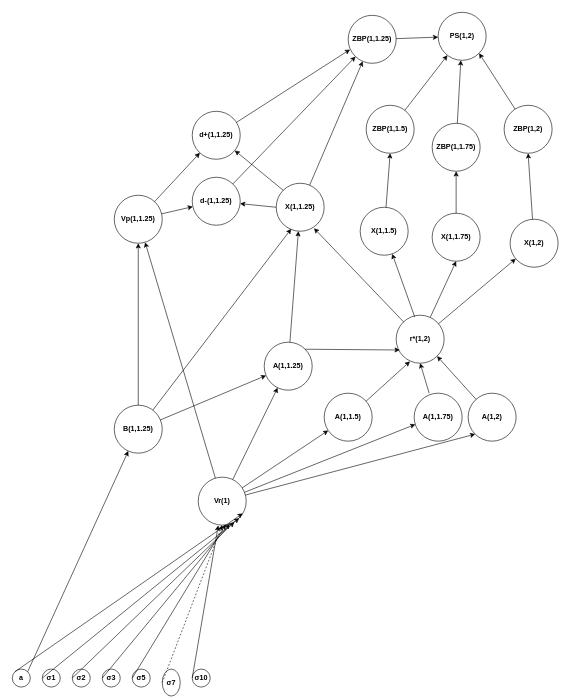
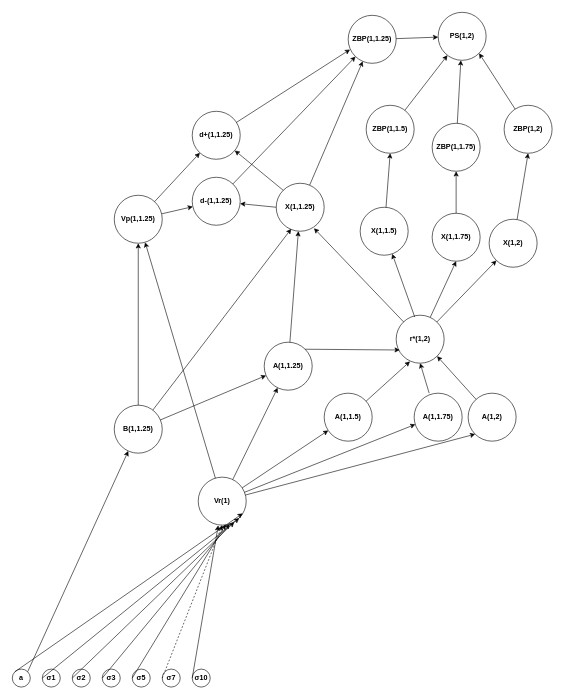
- <mxCell id="10" value="X(1,2)" style="ellipse;whiteSpace=wrap;html=1;aspect=fixed;fontStyle=1" vertex="1" parent="1"><mxGeometry x="850" y="365" width="80" height="80" as="geometry" /></mxCell>
+ <mxCell id="10" value="X(1,2)" style="ellipse;whiteSpace=wrap;html=1;aspect=fixed;fontStyle=1" vertex="1" parent="1"><mxGeometry x="815" y="365" width="80" height="80" as="geometry" /></mxCell>
- <mxCell id="39" value="σ7" style="ellipse;whiteSpace=wrap;html=1;aspect=fixed;fontStyle=1" vertex="1" parent="1"><mxGeometry x="270" y="1115" width="30" height="45" as="geometry" /></mxCell>
+ <mxCell id="39" value="σ7" style="ellipse;whiteSpace=wrap;html=1;aspect=fixed;fontStyle=1" vertex="1" parent="1"><mxGeometry x="270" y="1115" width="30" height="30" as="geometry" /></mxCell>
